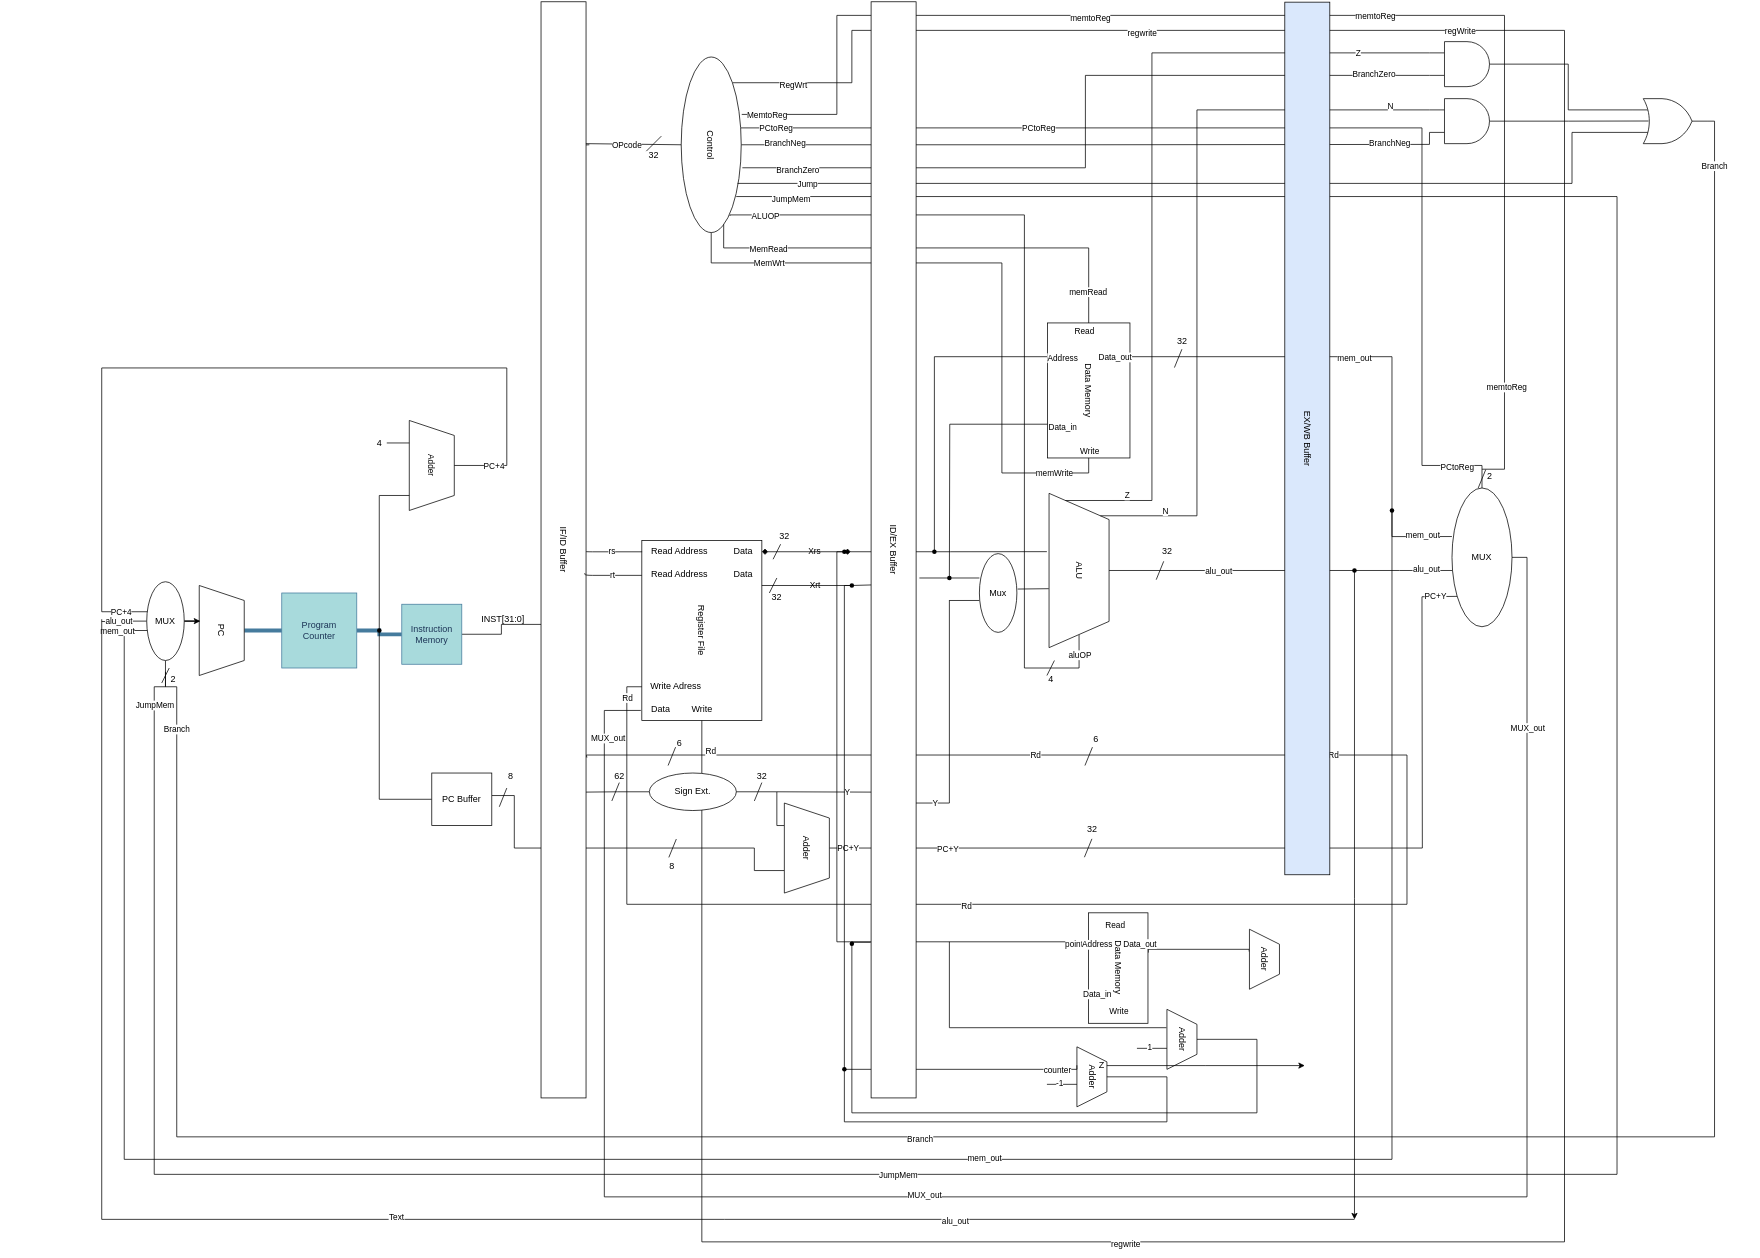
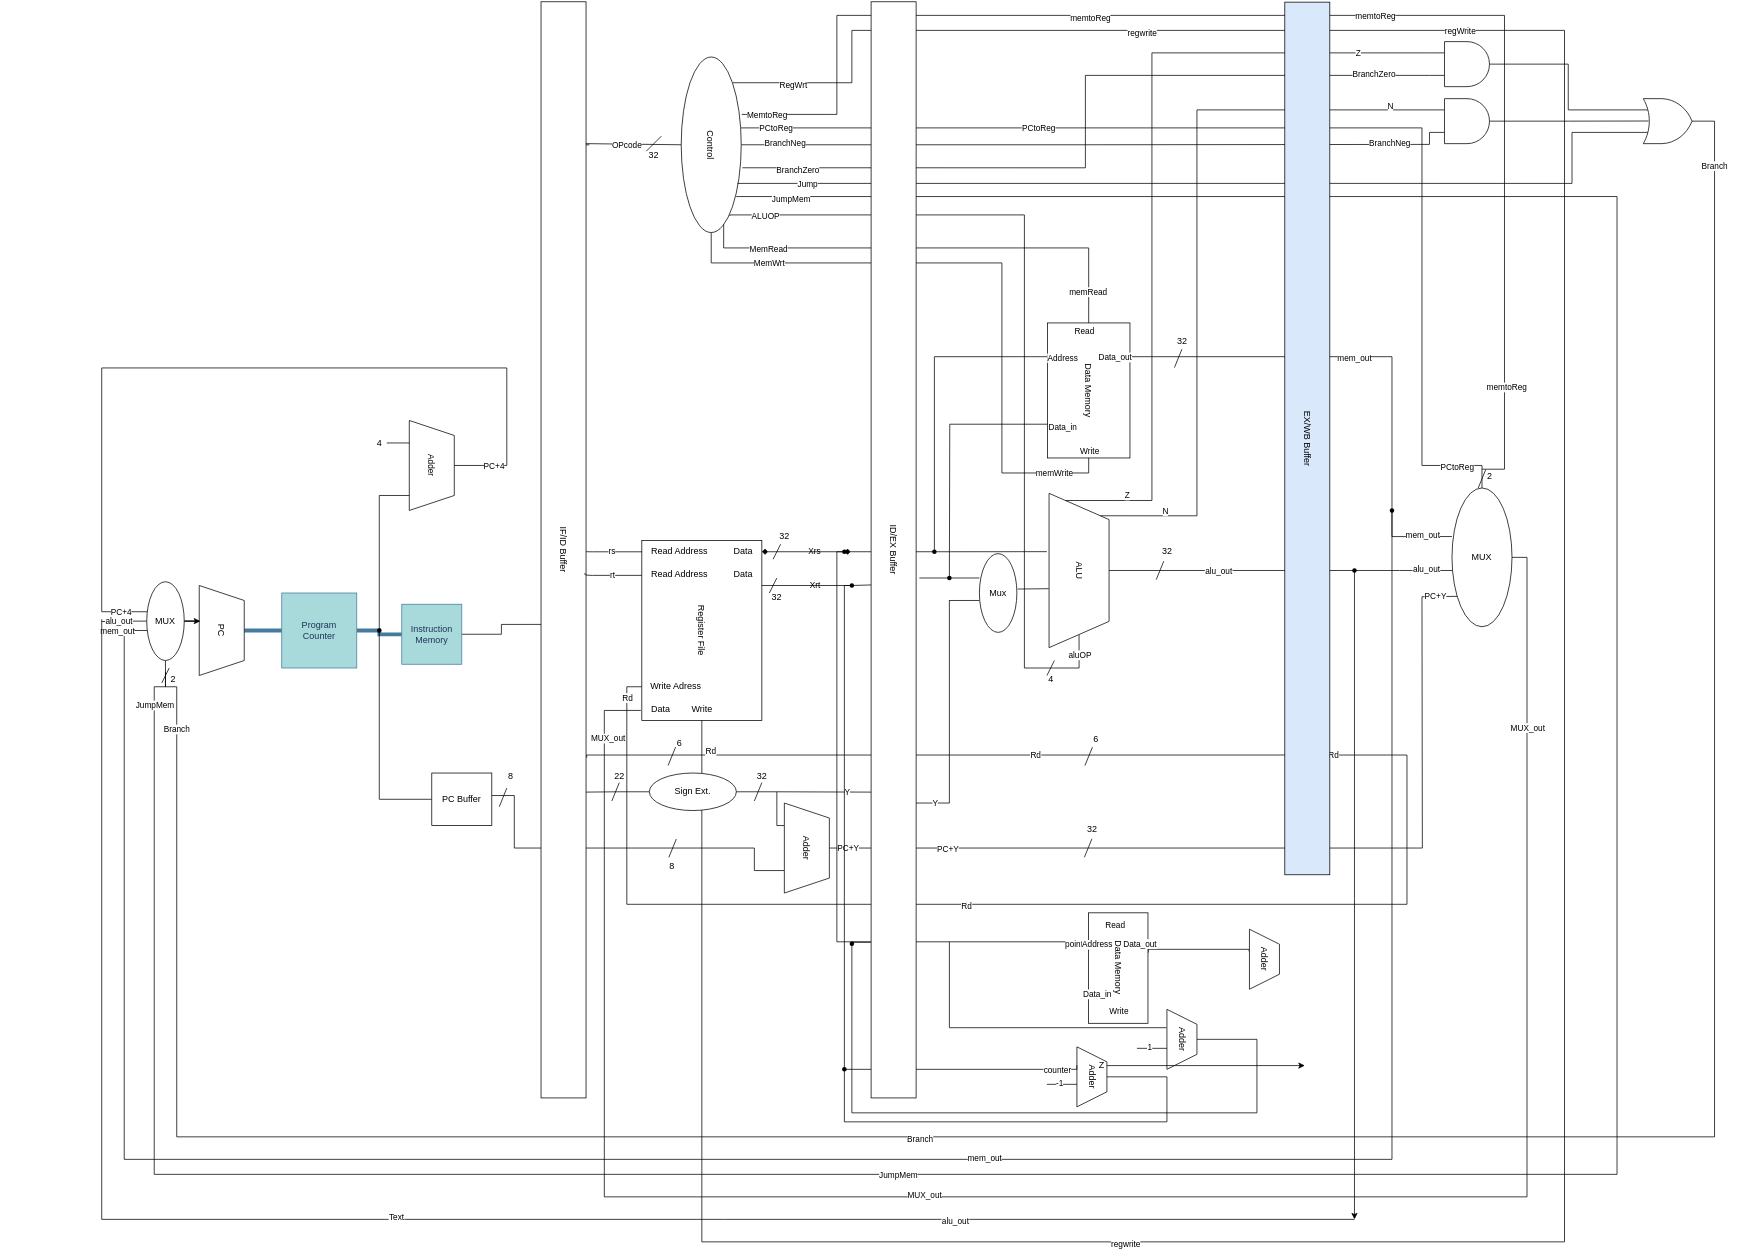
- <mxCell id="65" value="INST[31:0]" style="text;html=1;strokeColor=none;fillColor=none;align=center;verticalAlign=middle;whiteSpace=wrap;rounded=0;" parent="1" vertex="1"><mxGeometry x="635" y="810" width="70" height="30" as="geometry" /></mxCell>
- <mxCell id="104" value="62" style="text;html=1;align=center;verticalAlign=middle;resizable=0;points=[];autosize=1;strokeColor=none;fillColor=none;" parent="1" vertex="1"><mxGeometry x="805" y="1020" width="40" height="30" as="geometry" /></mxCell>
+ <mxCell id="104" value="22" style="text;html=1;align=center;verticalAlign=middle;resizable=0;points=[];autosize=1;strokeColor=none;fillColor=none;" parent="1" vertex="1"><mxGeometry x="805" y="1020" width="40" height="30" as="geometry" /></mxCell>
